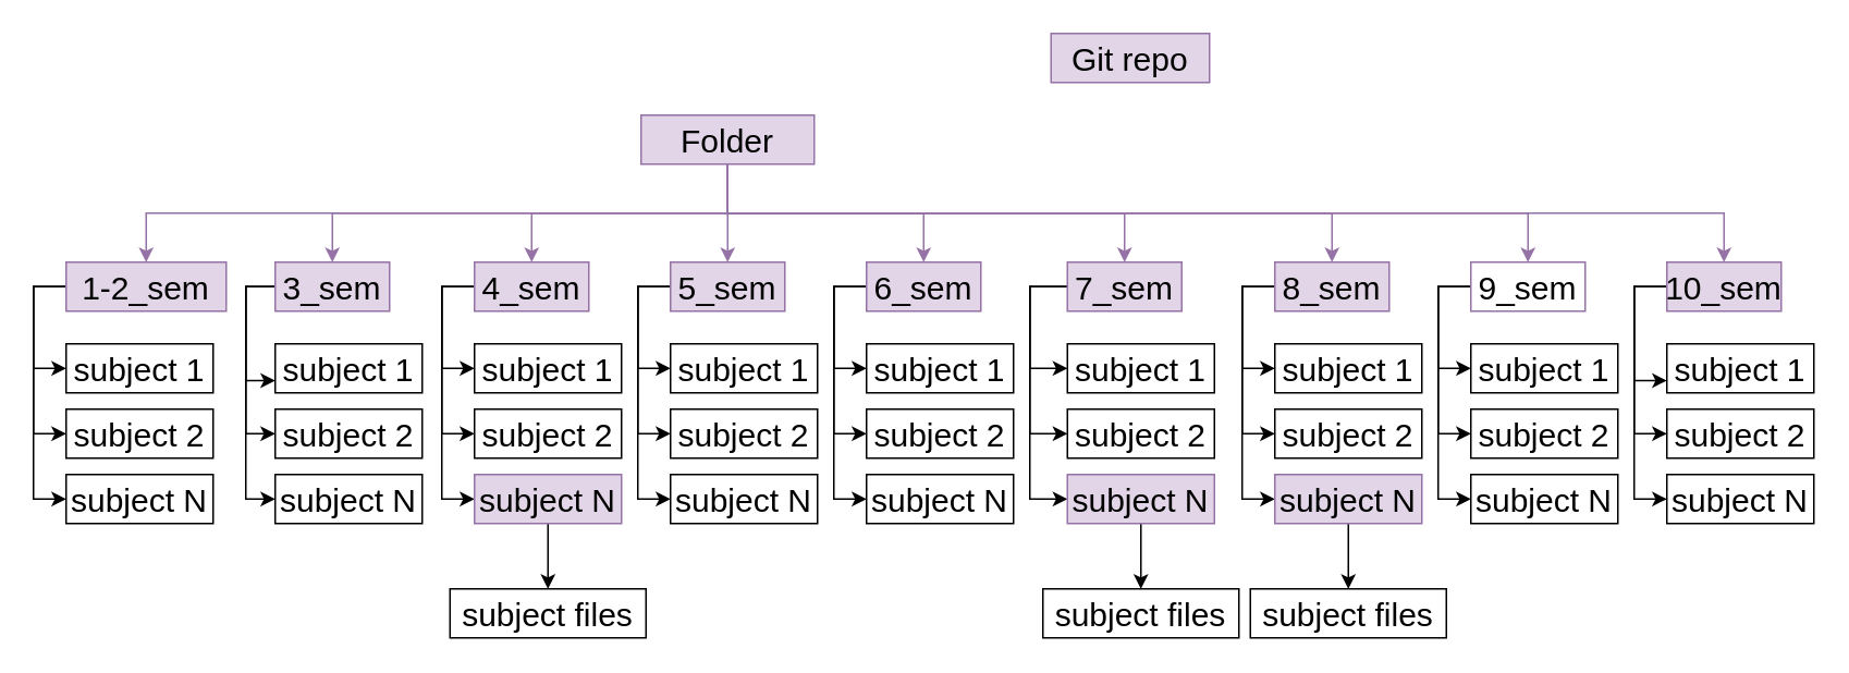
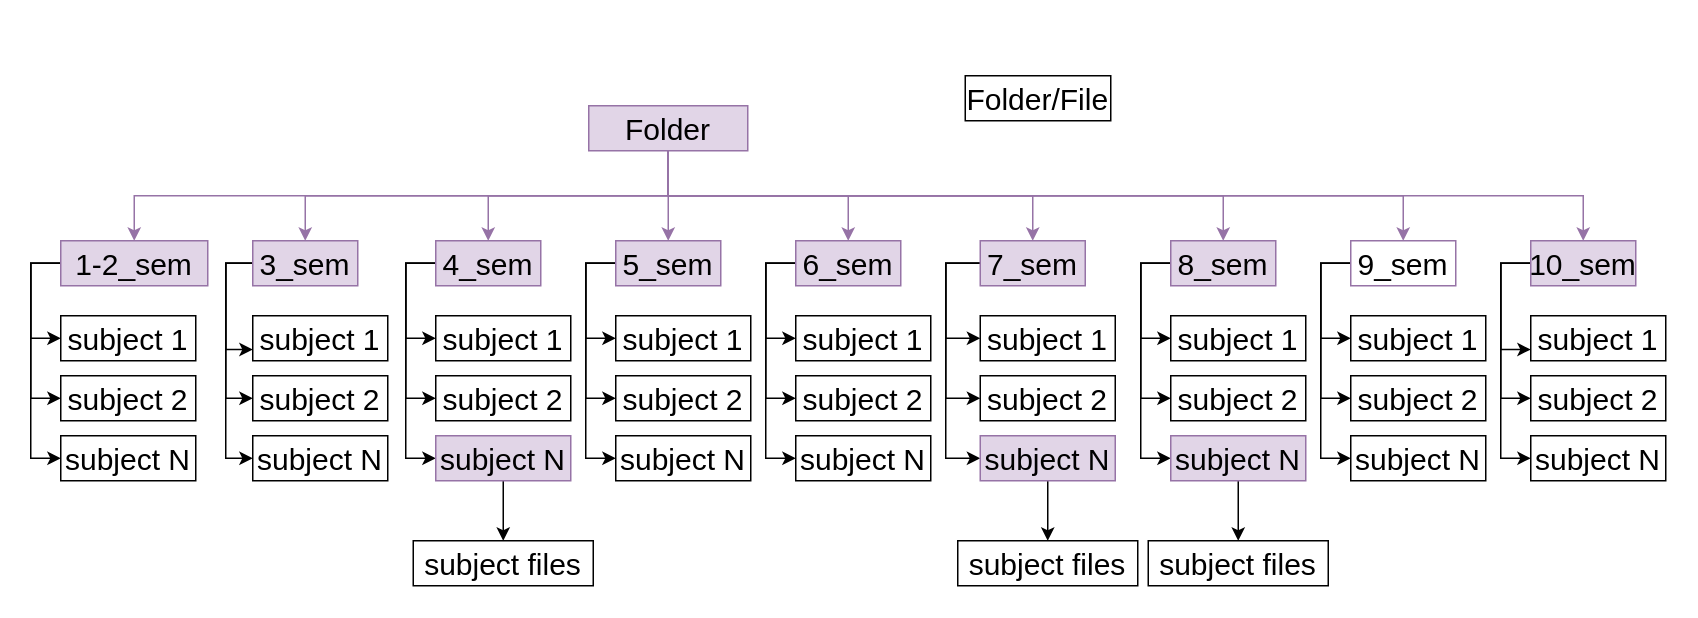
- <mxCell id="81" value="&lt;span style=&quot;font-size: 20px&quot;&gt;Git repo&lt;br&gt;&lt;/span&gt;" style="rounded=0;whiteSpace=wrap;html=1;fillColor=#e1d5e7;strokeColor=#9673a6;" vertex="1" parent="1"><mxGeometry x="643" y="20" width="97" height="30" as="geometry" /></mxCell>
+ <mxCell id="82" value="&lt;span style=&quot;font-size: 20px&quot;&gt;Folder/File&lt;/span&gt;" style="rounded=0;whiteSpace=wrap;html=1;" vertex="1" parent="1"><mxGeometry x="643" y="50" width="97" height="30" as="geometry" /></mxCell>
